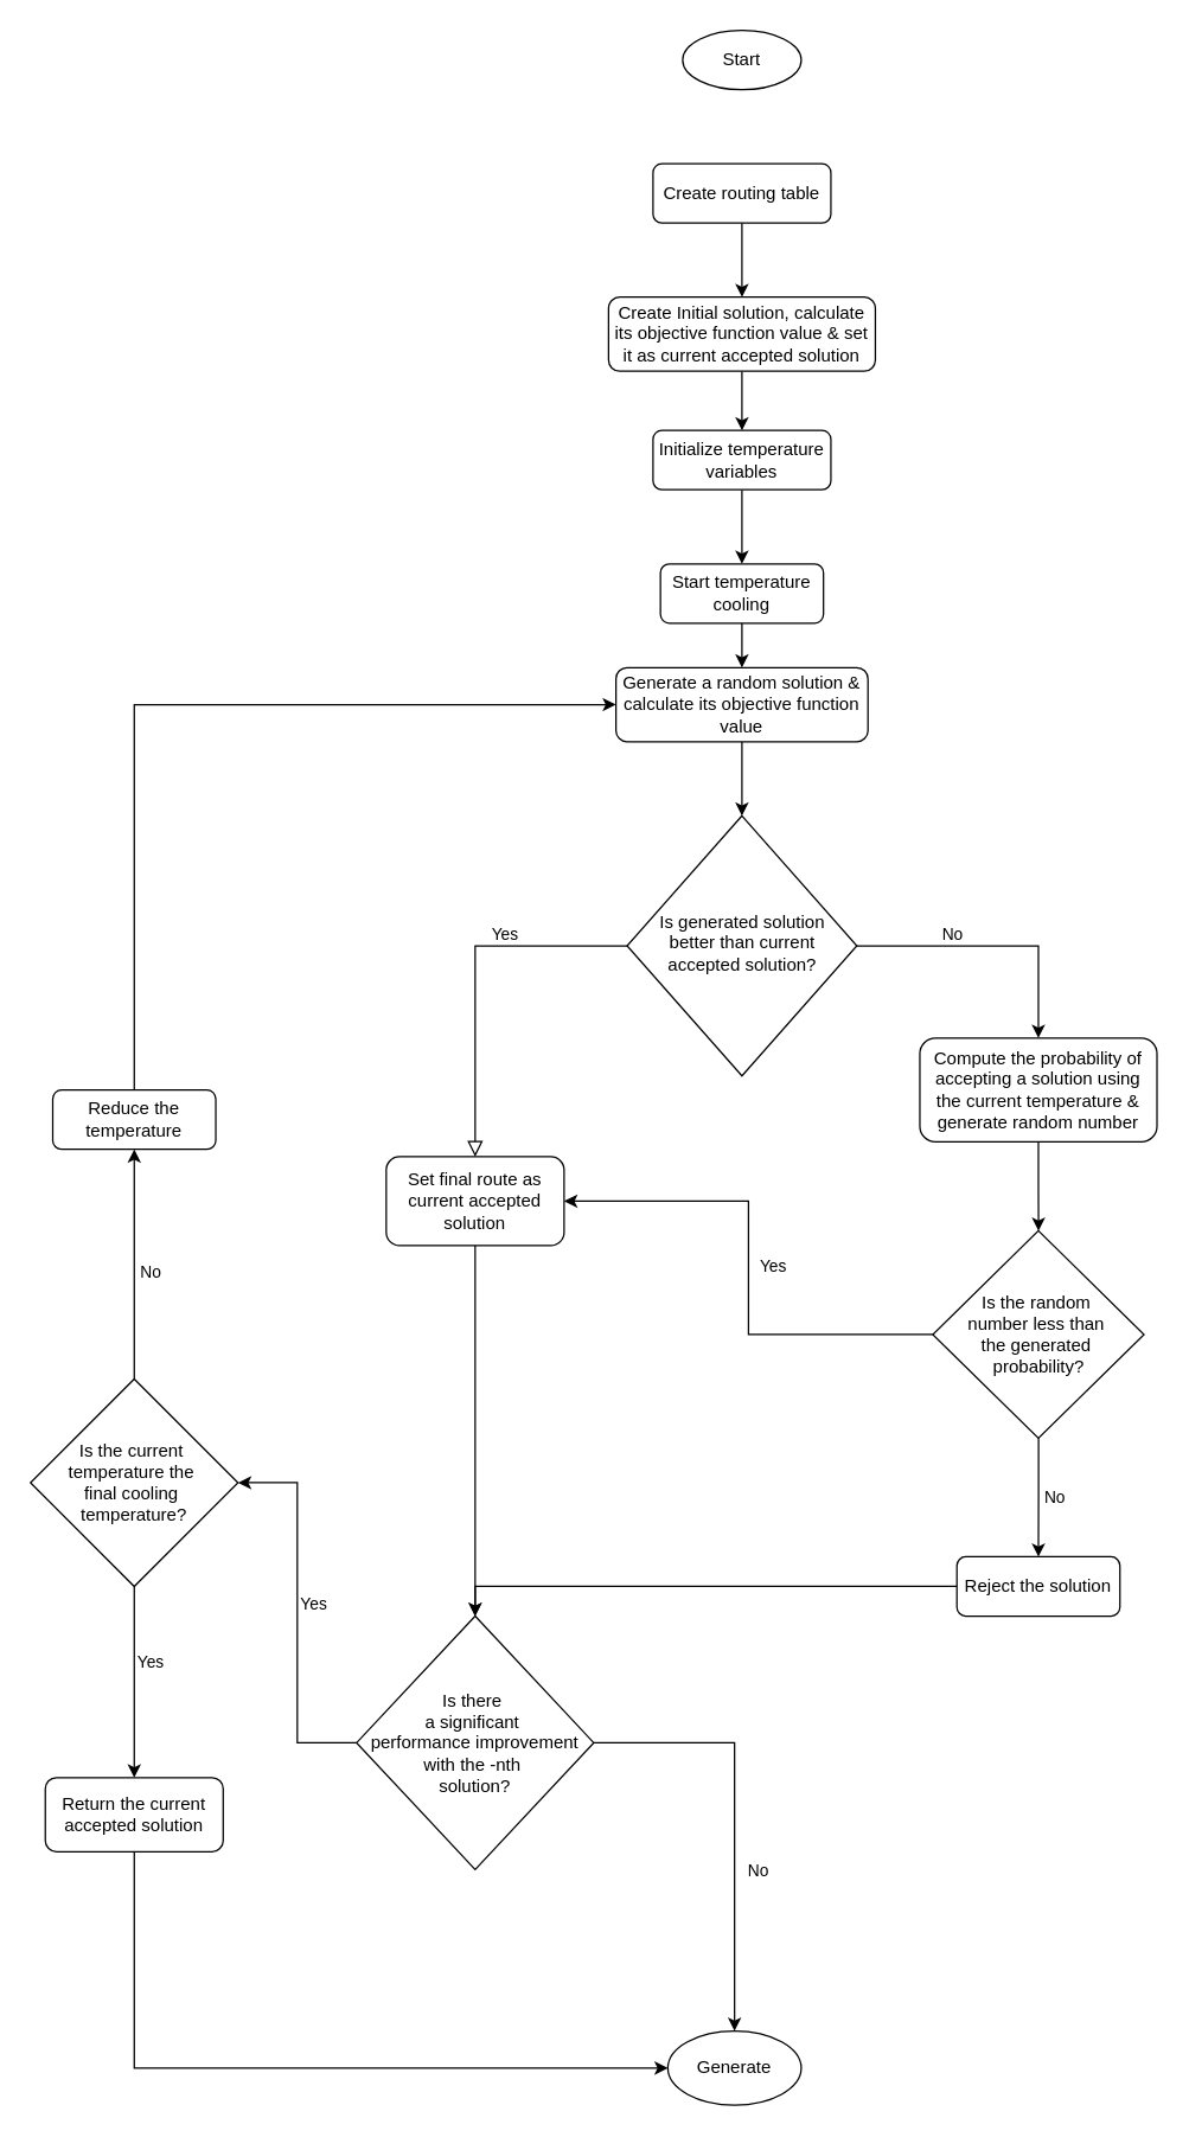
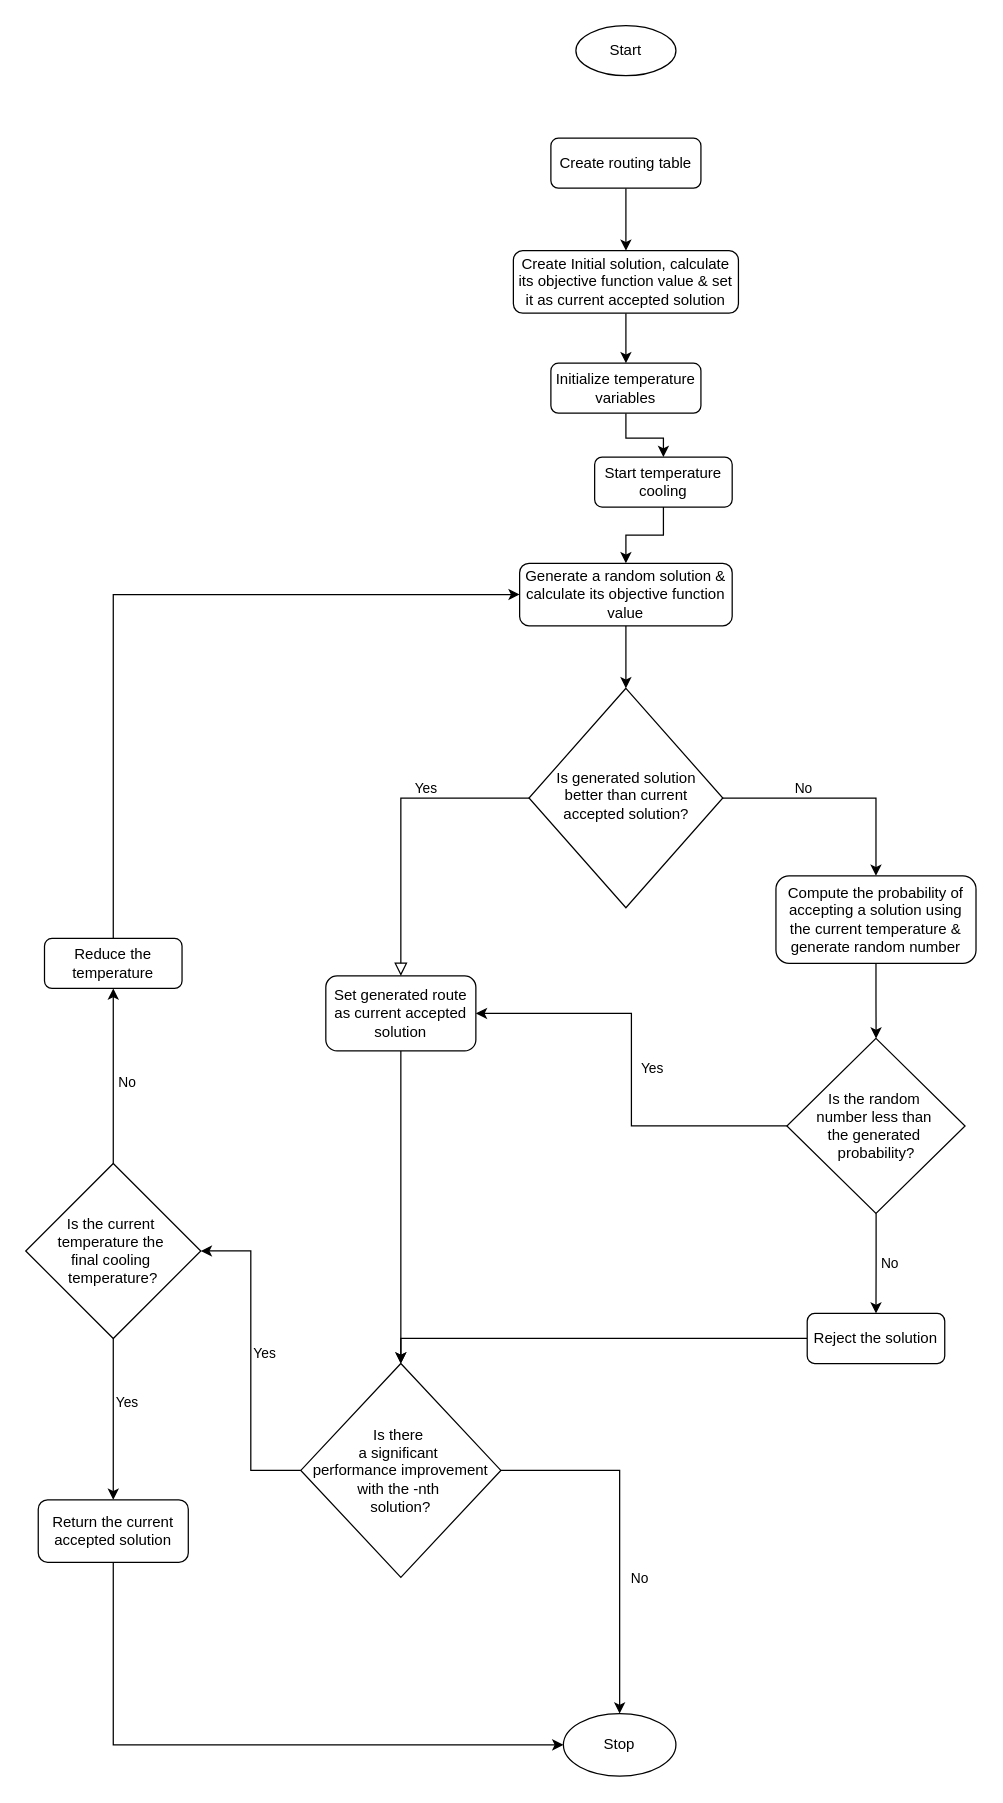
- <mxCell id="18" value="Start temperature cooling" style="rounded=1;whiteSpace=wrap;html=1;" vertex="1" parent="1"><mxGeometry x="445" y="380" width="110" height="40" as="geometry" /></mxCell>
+ <mxCell id="18" value="Start temperature cooling" style="rounded=1;whiteSpace=wrap;html=1;" vertex="1" parent="1"><mxGeometry x="475" y="365" width="110" height="40" as="geometry" /></mxCell>
- <mxCell id="42" value="Reduce the temperature" style="rounded=1;whiteSpace=wrap;html=1;" vertex="1" parent="1"><mxGeometry x="35" y="735" width="110" height="40" as="geometry" /></mxCell>
+ <mxCell id="42" value="Reduce the temperature" style="rounded=1;whiteSpace=wrap;html=1;" vertex="1" parent="1"><mxGeometry x="35" y="750" width="110" height="40" as="geometry" /></mxCell>
- <mxCell id="9" value="Set final route as current accepted solution" style="rounded=1;whiteSpace=wrap;html=1;fontSize=12;glass=0;strokeWidth=1;shadow=0;" parent="1" vertex="1"><mxGeometry x="260" y="780" width="120" height="60" as="geometry" /></mxCell>
+ <mxCell id="9" value="Set generated route as current accepted solution" style="rounded=1;whiteSpace=wrap;html=1;fontSize=12;glass=0;strokeWidth=1;shadow=0;" parent="1" vertex="1"><mxGeometry x="260" y="780" width="120" height="60" as="geometry" /></mxCell>
- <mxCell id="33" value="Generate" style="ellipse;whiteSpace=wrap;html=1;" vertex="1" parent="1"><mxGeometry x="450" y="1370" width="90" height="50" as="geometry" /></mxCell>
+ <mxCell id="33" value="Stop" style="ellipse;whiteSpace=wrap;html=1;" vertex="1" parent="1"><mxGeometry x="450" y="1370" width="90" height="50" as="geometry" /></mxCell>
